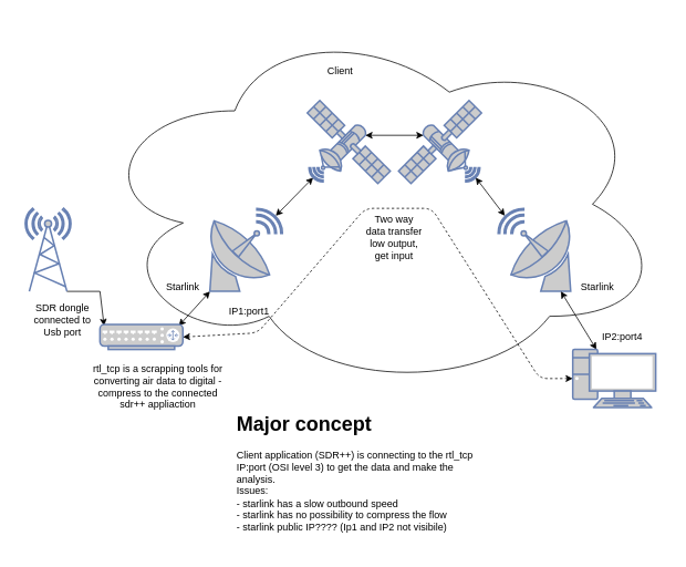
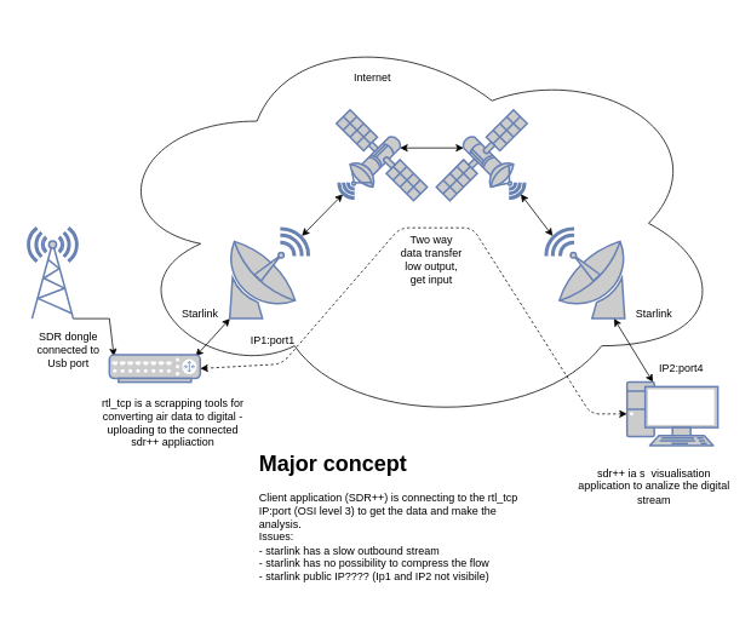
- <mxCell id="19" value="Client" style="text;html=1;strokeColor=none;fillColor=none;align=center;verticalAlign=middle;whiteSpace=wrap;rounded=0;" parent="1" vertex="1"><mxGeometry x="380" y="70" width="60" height="30" as="geometry" /></mxCell>
+ <mxCell id="19" value="Internet" style="text;html=1;strokeColor=none;fillColor=none;align=center;verticalAlign=middle;whiteSpace=wrap;rounded=0;" parent="1" vertex="1"><mxGeometry x="380" y="70" width="60" height="30" as="geometry" /></mxCell>
- <mxCell id="23" value="rtl_tcp is a scrapping tools for converting air data to digital - compress to the connected sdr++ appliaction" style="text;html=1;strokeColor=none;fillColor=none;align=center;verticalAlign=middle;whiteSpace=wrap;rounded=0;" parent="1" vertex="1"><mxGeometry x="100" y="430" width="180" height="70" as="geometry" /></mxCell>
+ <mxCell id="23" value="rtl_tcp is a scrapping tools for converting air data to digital - uploading to the connected sdr++ appliaction" style="text;html=1;strokeColor=none;fillColor=none;align=center;verticalAlign=middle;whiteSpace=wrap;rounded=0;" parent="1" vertex="1"><mxGeometry x="100" y="430" width="180" height="70" as="geometry" /></mxCell>
+ <mxCell id="24" value="sdr++ ia s&amp;nbsp; visualisation application to analize the digital stream" style="text;html=1;strokeColor=none;fillColor=none;align=center;verticalAlign=middle;whiteSpace=wrap;rounded=0;" parent="1" vertex="1"><mxGeometry x="635" y="520" width="170" height="30" as="geometry" /></mxCell>
- <mxCell id="22" value="&lt;h1&gt;Major concept&lt;/h1&gt;&lt;div&gt;Client application (SDR++) is connecting to the rtl_tcp IP:port (OSI level 3) to get the data and make the analysis.&amp;nbsp;&lt;/div&gt;&lt;div&gt;Issues:&lt;/div&gt;&lt;div&gt;- starlink has a slow outbound speed&lt;/div&gt;&lt;div&gt;- starlink has no possibility to compress the flow&lt;/div&gt;&lt;div&gt;- starlink public IP???? (Ip1 and IP2 not visibile)&lt;/div&gt;" style="text;html=1;strokeColor=none;fillColor=none;spacing=5;spacingTop=-20;whiteSpace=wrap;overflow=hidden;rounded=0;" parent="1" vertex="1"><mxGeometry x="280" y="490" width="320" height="170" as="geometry" /></mxCell>
+ <mxCell id="22" value="&lt;h1&gt;Major concept&lt;/h1&gt;&lt;div&gt;Client application (SDR++) is connecting to the rtl_tcp IP:port (OSI level 3) to get the data and make the analysis.&amp;nbsp;&lt;/div&gt;&lt;div&gt;Issues:&lt;/div&gt;&lt;div&gt;- starlink has a slow outbound stream&lt;/div&gt;&lt;div&gt;- starlink has no possibility to compress the flow&lt;/div&gt;&lt;div&gt;- starlink public IP???? (Ip1 and IP2 not visibile)&lt;/div&gt;" style="text;html=1;strokeColor=none;fillColor=none;spacing=5;spacingTop=-20;whiteSpace=wrap;overflow=hidden;rounded=0;" parent="1" vertex="1"><mxGeometry x="280" y="490" width="320" height="170" as="geometry" /></mxCell>
